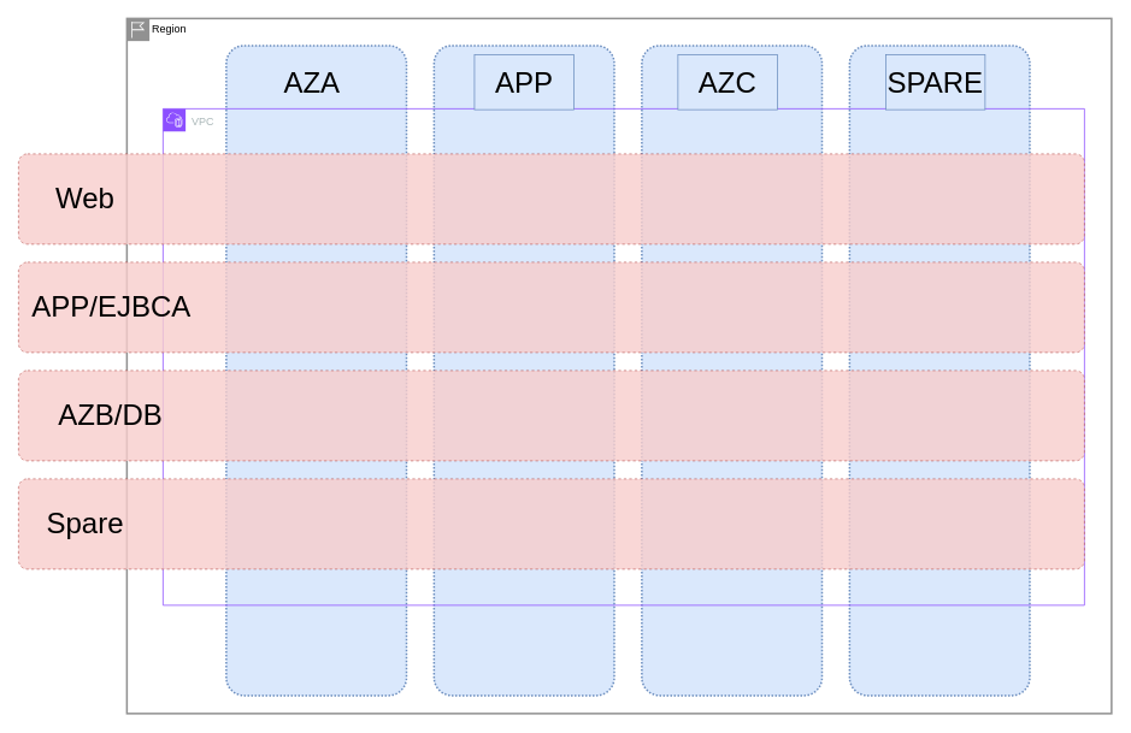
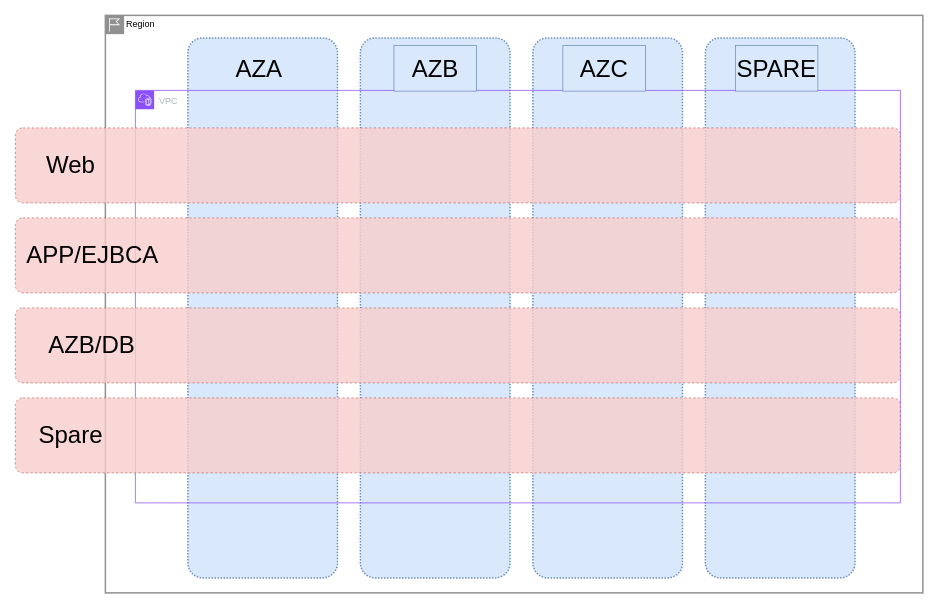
- <mxCell id="9" value="&lt;font style=&quot;font-size: 32px;&quot;&gt;APP&lt;/font&gt;" style="text;html=1;align=center;verticalAlign=middle;whiteSpace=wrap;rounded=0;fillColor=#dae8fc;strokeColor=#6c8ebf;" vertex="1" parent="1"><mxGeometry x="524.75" y="60" width="110" height="61" as="geometry" /></mxCell>
+ <mxCell id="9" value="&lt;font style=&quot;font-size: 32px;&quot;&gt;AZB&lt;/font&gt;" style="text;html=1;align=center;verticalAlign=middle;whiteSpace=wrap;rounded=0;fillColor=#dae8fc;strokeColor=#6c8ebf;" vertex="1" parent="1"><mxGeometry x="524.75" y="60" width="110" height="61" as="geometry" /></mxCell>
